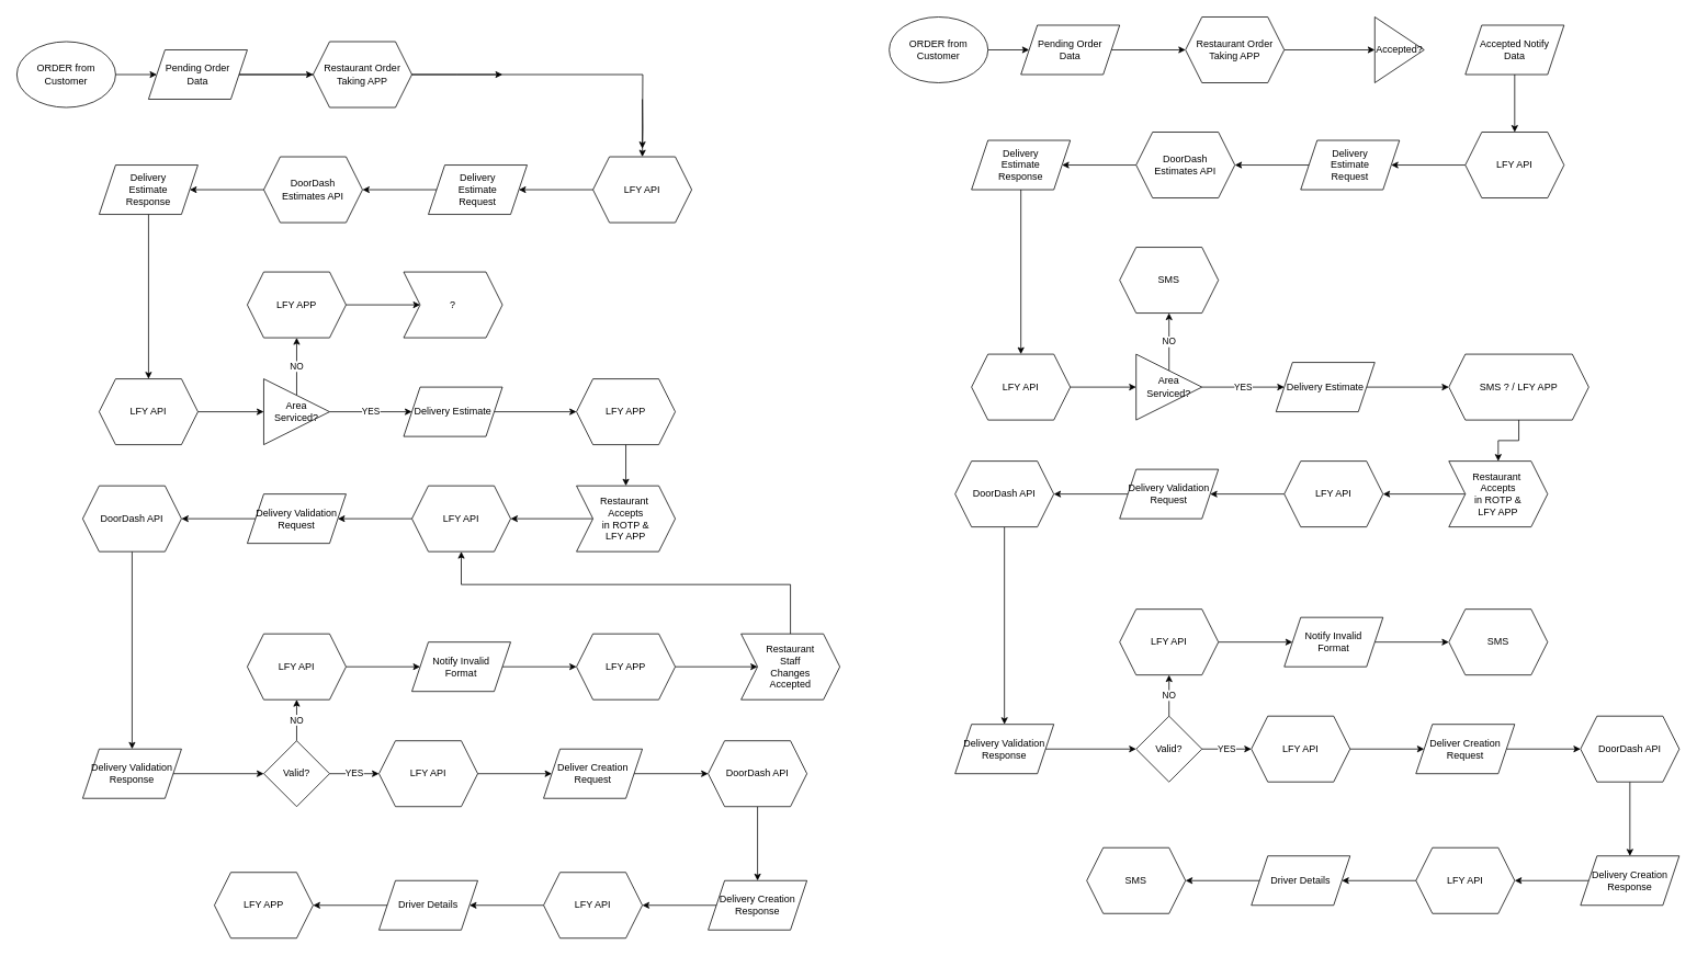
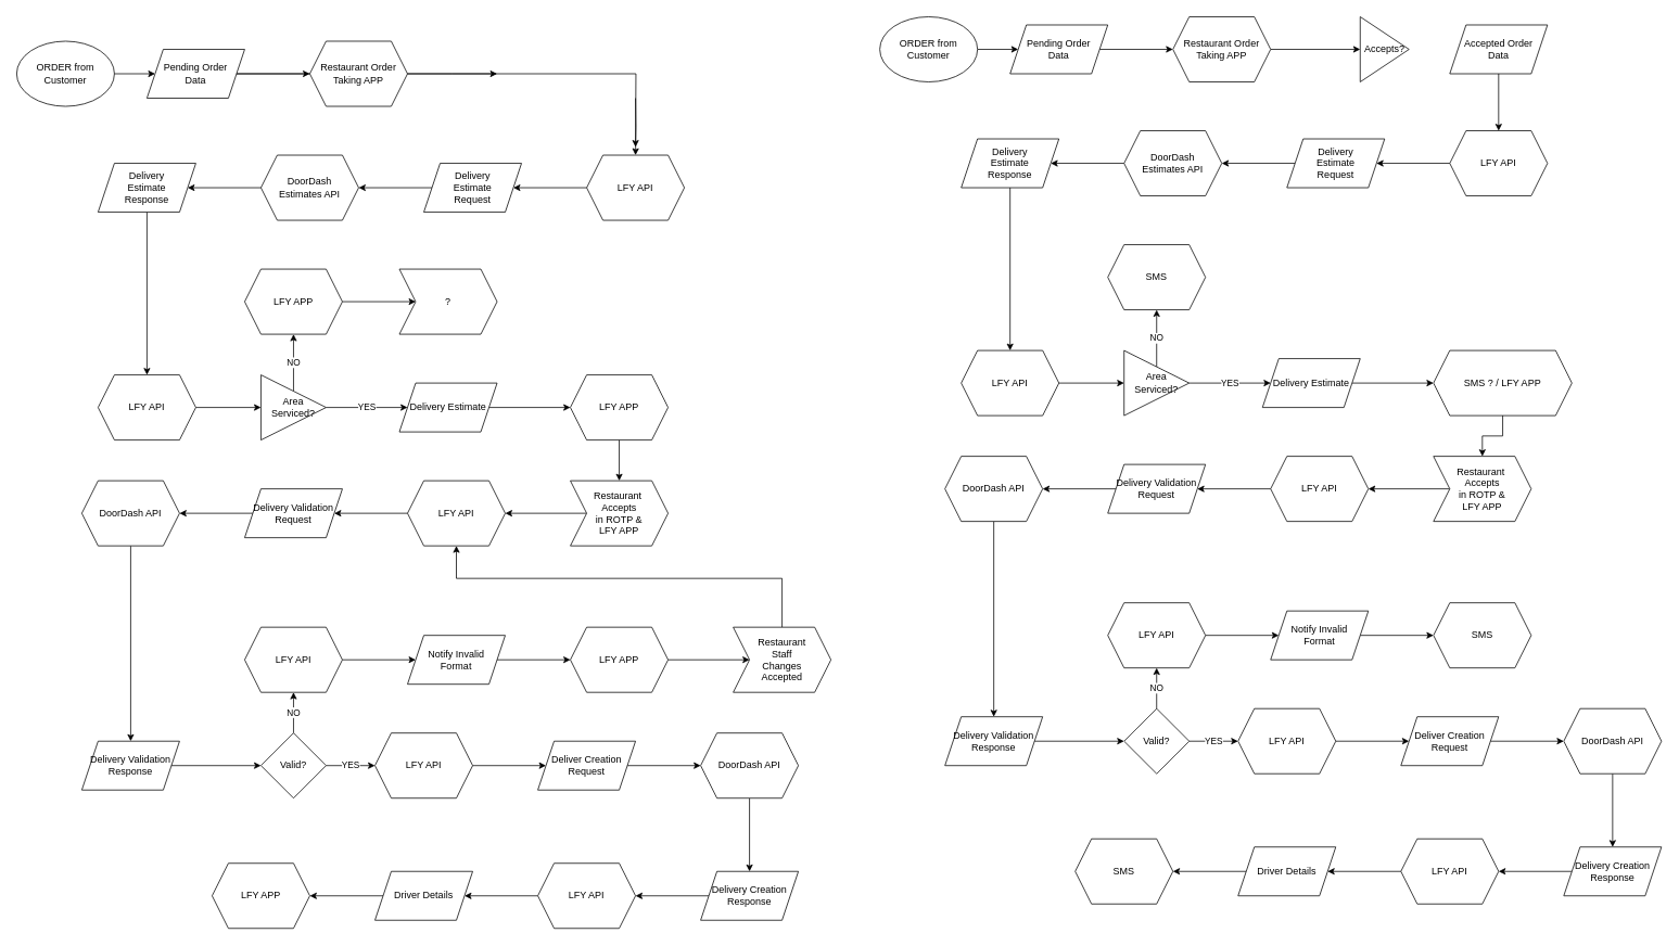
- <mxCell id="70" value="Accepted?" style="triangle;whiteSpace=wrap;html=1;" vertex="1" parent="1"><mxGeometry x="1670" y="20" width="60" height="80" as="geometry" /></mxCell>
+ <mxCell id="70" value="Accepts?" style="triangle;whiteSpace=wrap;html=1;" vertex="1" parent="1"><mxGeometry x="1670" y="20" width="60" height="80" as="geometry" /></mxCell>
- <mxCell id="72" value="Accepted Notify&lt;br&gt;Data" style="shape=parallelogram;perimeter=parallelogramPerimeter;whiteSpace=wrap;html=1;fixedSize=1;" vertex="1" parent="1"><mxGeometry x="1780" y="30" width="120" height="60" as="geometry" /></mxCell>
+ <mxCell id="72" value="Accepted Order&lt;br&gt;Data" style="shape=parallelogram;perimeter=parallelogramPerimeter;whiteSpace=wrap;html=1;fixedSize=1;" vertex="1" parent="1"><mxGeometry x="1780" y="30" width="120" height="60" as="geometry" /></mxCell>
